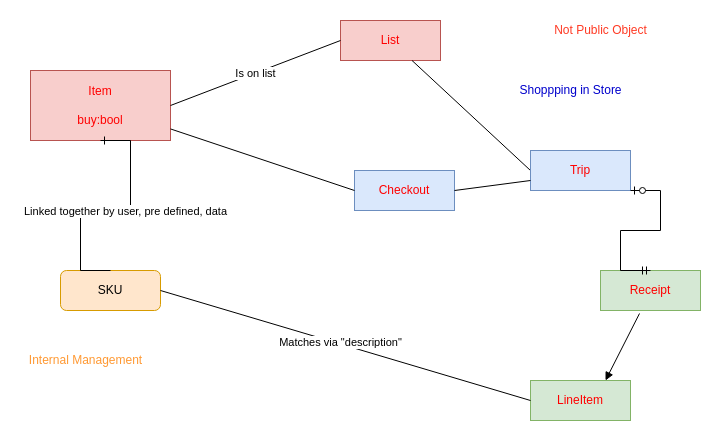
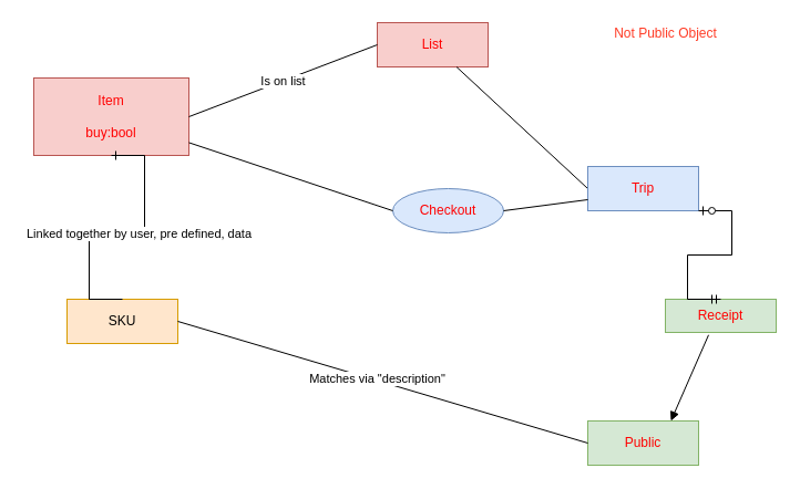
- <mxCell id="19" value="&lt;font color=&quot;#0000CC&quot;&gt;Shoppping in Store&lt;/font&gt;" style="text;html=1;align=center;verticalAlign=middle;resizable=0;points=[];autosize=1;strokeColor=none;fillColor=none;fontColor=#FF0000;" parent="1" vertex="1"><mxGeometry x="510" y="80" width="120" height="20" as="geometry" /></mxCell>
- <mxCell id="10" value="&lt;font color=&quot;#FF0000&quot;&gt;Checkout&lt;/font&gt;" style="whiteSpace=wrap;html=1;align=center;fillColor=#dae8fc;strokeColor=#6c8ebf;" parent="1" vertex="1"><mxGeometry x="354" y="170" width="100" height="40" as="geometry" /></mxCell>
+ <mxCell id="10" value="&lt;font color=&quot;#FF0000&quot;&gt;Checkout&lt;/font&gt;" style="ellipse;whiteSpace=wrap;html=1;align=center;fillColor=#dae8fc;strokeColor=#6c8ebf;" parent="1" vertex="1"><mxGeometry x="354" y="170" width="100" height="40" as="geometry" /></mxCell>
- <mxCell id="3" value="SKU" style="whiteSpace=wrap;html=1;align=center;fillColor=#ffe6cc;strokeColor=#d79b00;rounded=1;" parent="1" vertex="1"><mxGeometry x="60" y="270" width="100" height="40" as="geometry" /></mxCell>
+ <mxCell id="3" value="SKU" style="whiteSpace=wrap;html=1;align=center;fillColor=#ffe6cc;strokeColor=#d79b00;" parent="1" vertex="1"><mxGeometry x="60" y="270" width="100" height="40" as="geometry" /></mxCell>
- <mxCell id="13" value="&lt;div&gt;&lt;font color=&quot;#FF0000&quot;&gt;Receipt&lt;/font&gt;&lt;/div&gt;" style="whiteSpace=wrap;html=1;align=center;fillColor=#d5e8d4;strokeColor=#82b366;" parent="1" vertex="1"><mxGeometry x="600" y="270" width="100" height="40" as="geometry" /></mxCell>
+ <mxCell id="13" value="&lt;div&gt;&lt;font color=&quot;#FF0000&quot;&gt;Receipt&lt;/font&gt;&lt;/div&gt;" style="whiteSpace=wrap;html=1;align=center;fillColor=#d5e8d4;strokeColor=#82b366;" parent="1" vertex="1"><mxGeometry x="600" y="270" width="100" height="30" as="geometry" /></mxCell>
- <mxCell id="20" value="&lt;font color=&quot;#FF9933&quot;&gt;Internal Management&lt;/font&gt;" style="text;html=1;align=center;verticalAlign=middle;resizable=0;points=[];autosize=1;strokeColor=none;fillColor=none;fontColor=#000000;" parent="1" vertex="1"><mxGeometry x="20" y="350" width="130" height="20" as="geometry" /></mxCell>
- <mxCell id="15" value="&lt;font color=&quot;#FF0000&quot;&gt;LineItem&lt;/font&gt;" style="whiteSpace=wrap;html=1;align=center;fillColor=#d5e8d4;strokeColor=#82b366;" parent="1" vertex="1"><mxGeometry x="530" y="380" width="100" height="40" as="geometry" /></mxCell>
+ <mxCell id="15" value="&lt;font color=&quot;#FF0000&quot;&gt;Public&lt;/font&gt;" style="whiteSpace=wrap;html=1;align=center;fillColor=#d5e8d4;strokeColor=#82b366;" parent="1" vertex="1"><mxGeometry x="530" y="380" width="100" height="40" as="geometry" /></mxCell>
